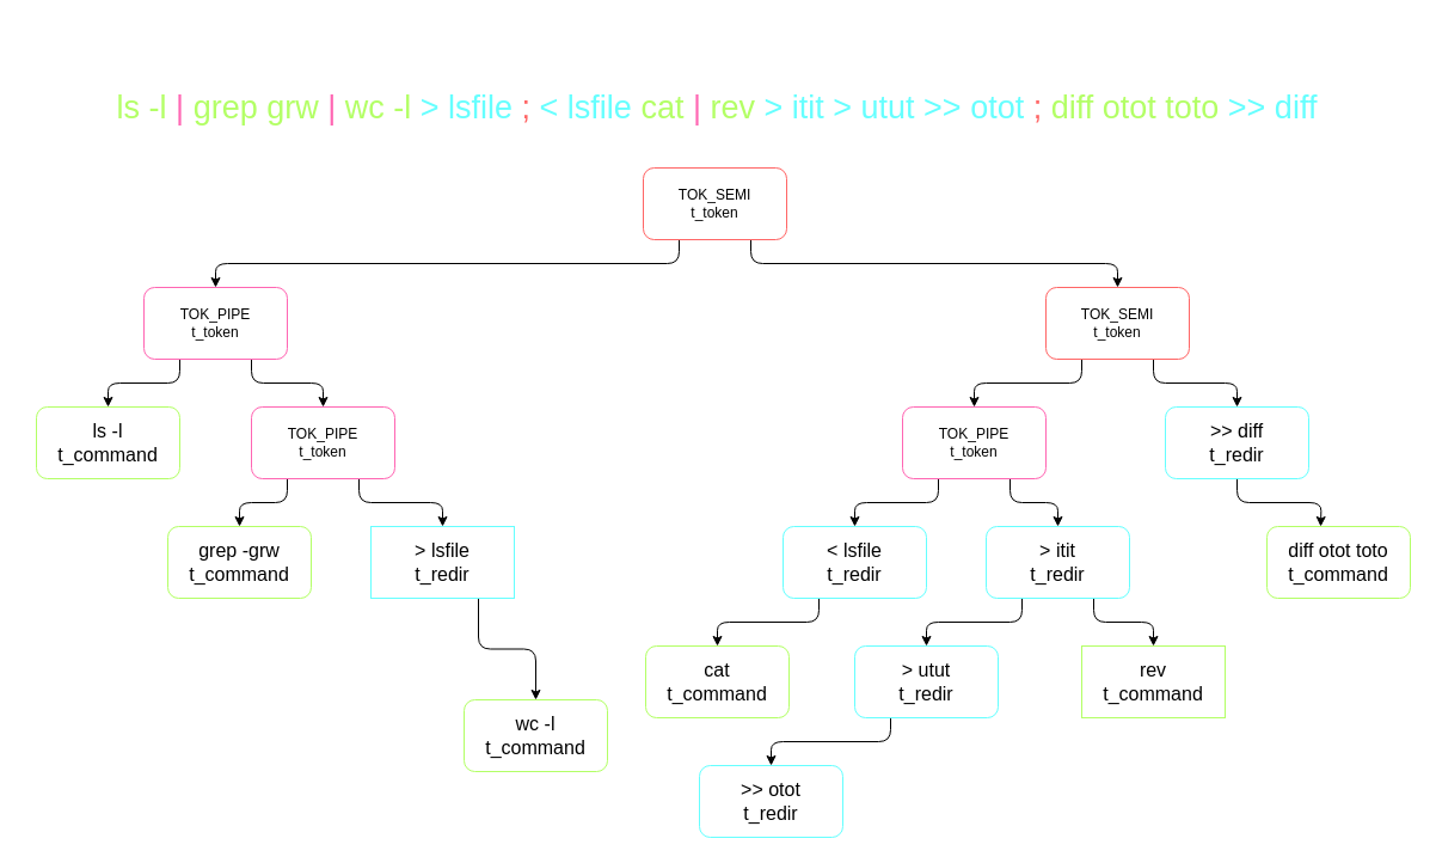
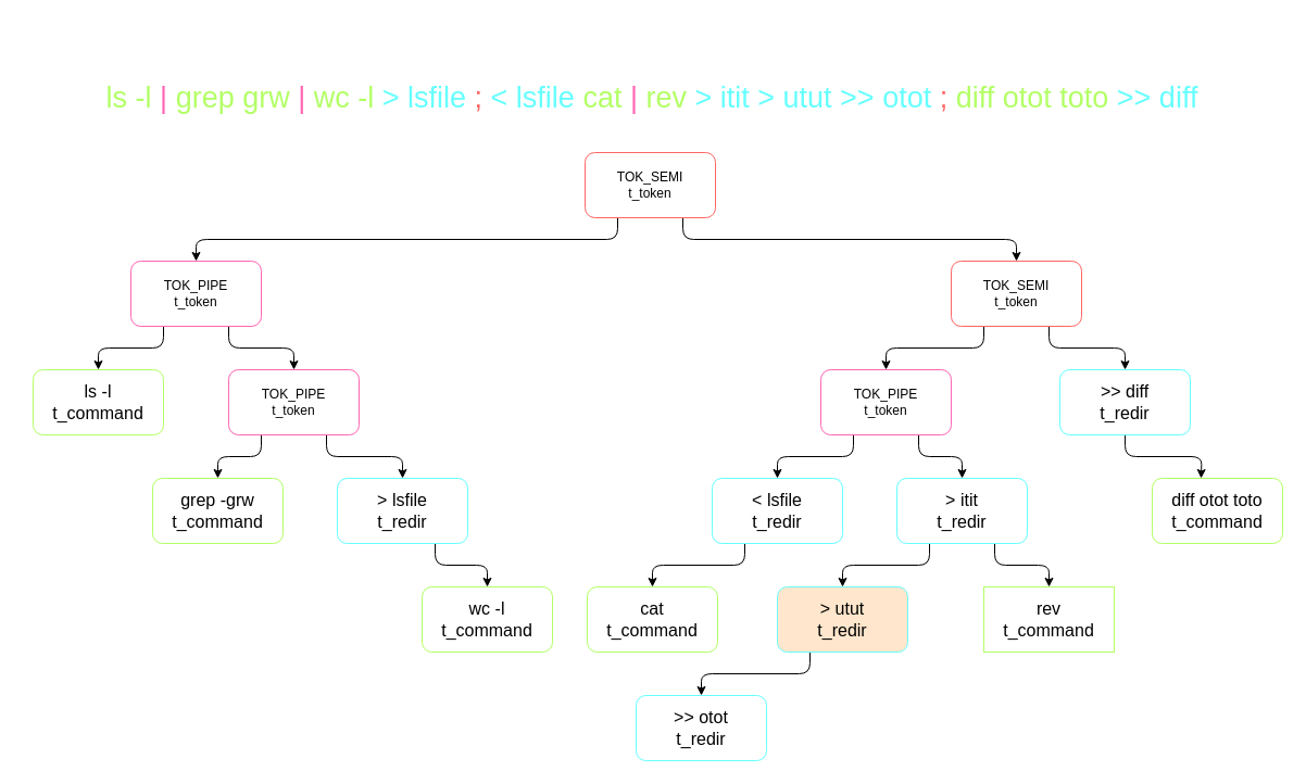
- <mxCell id="27" value="&lt;font style=&quot;font-size: 16px&quot;&gt;&amp;gt; lsfile&lt;br&gt;t_redir&lt;br&gt;&lt;/font&gt;" style="whiteSpace=wrap;html=1;strokeColor=#66FFFF;rounded=0;" parent="1" vertex="1"><mxGeometry x="310" y="440" width="120" height="60" as="geometry" /></mxCell>
+ <mxCell id="27" value="&lt;font style=&quot;font-size: 16px&quot;&gt;&amp;gt; lsfile&lt;br&gt;t_redir&lt;br&gt;&lt;/font&gt;" style="whiteSpace=wrap;html=1;strokeColor=#66FFFF;rounded=1;" parent="1" vertex="1"><mxGeometry x="310" y="440" width="120" height="60" as="geometry" /></mxCell>
- <mxCell id="31" value="&lt;font style=&quot;font-size: 16px&quot;&gt;&amp;gt; utut&lt;br&gt;t_redir&lt;br&gt;&lt;/font&gt;" style="whiteSpace=wrap;html=1;strokeColor=#66FFFF;rounded=1;" parent="1" vertex="1"><mxGeometry x="715" y="540" width="120" height="60" as="geometry" /></mxCell>
+ <mxCell id="31" value="&lt;font style=&quot;font-size: 16px&quot;&gt;&amp;gt; utut&lt;br&gt;t_redir&lt;br&gt;&lt;/font&gt;" style="whiteSpace=wrap;html=1;strokeColor=#66FFFF;rounded=1;fillColor=#ffe6cc;" parent="1" vertex="1"><mxGeometry x="715" y="540" width="120" height="60" as="geometry" /></mxCell>
- <mxCell id="8" value="&lt;font style=&quot;font-size: 16px&quot;&gt;wc -l&lt;br&gt;t_command&lt;br&gt;&lt;/font&gt;" style="whiteSpace=wrap;html=1;strokeColor=#B3FF66;rounded=1;" parent="1" vertex="1"><mxGeometry x="388" y="585" width="120" height="60" as="geometry" /></mxCell>
+ <mxCell id="8" value="&lt;font style=&quot;font-size: 16px&quot;&gt;wc -l&lt;br&gt;t_command&lt;br&gt;&lt;/font&gt;" style="whiteSpace=wrap;html=1;strokeColor=#B3FF66;rounded=1;" parent="1" vertex="1"><mxGeometry x="388" y="540" width="120" height="60" as="geometry" /></mxCell>
